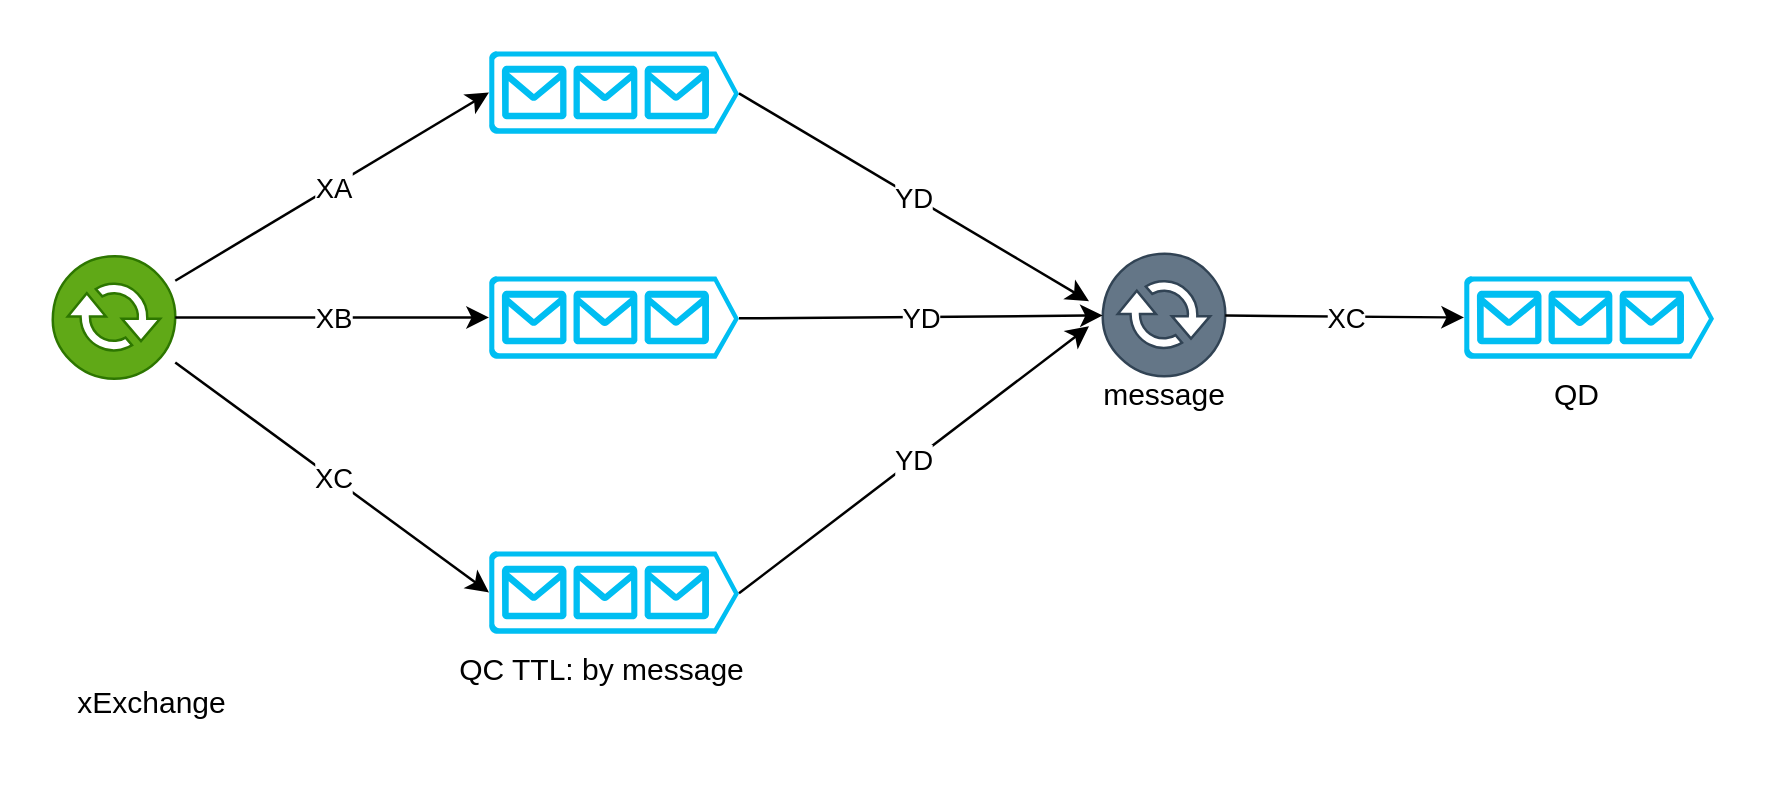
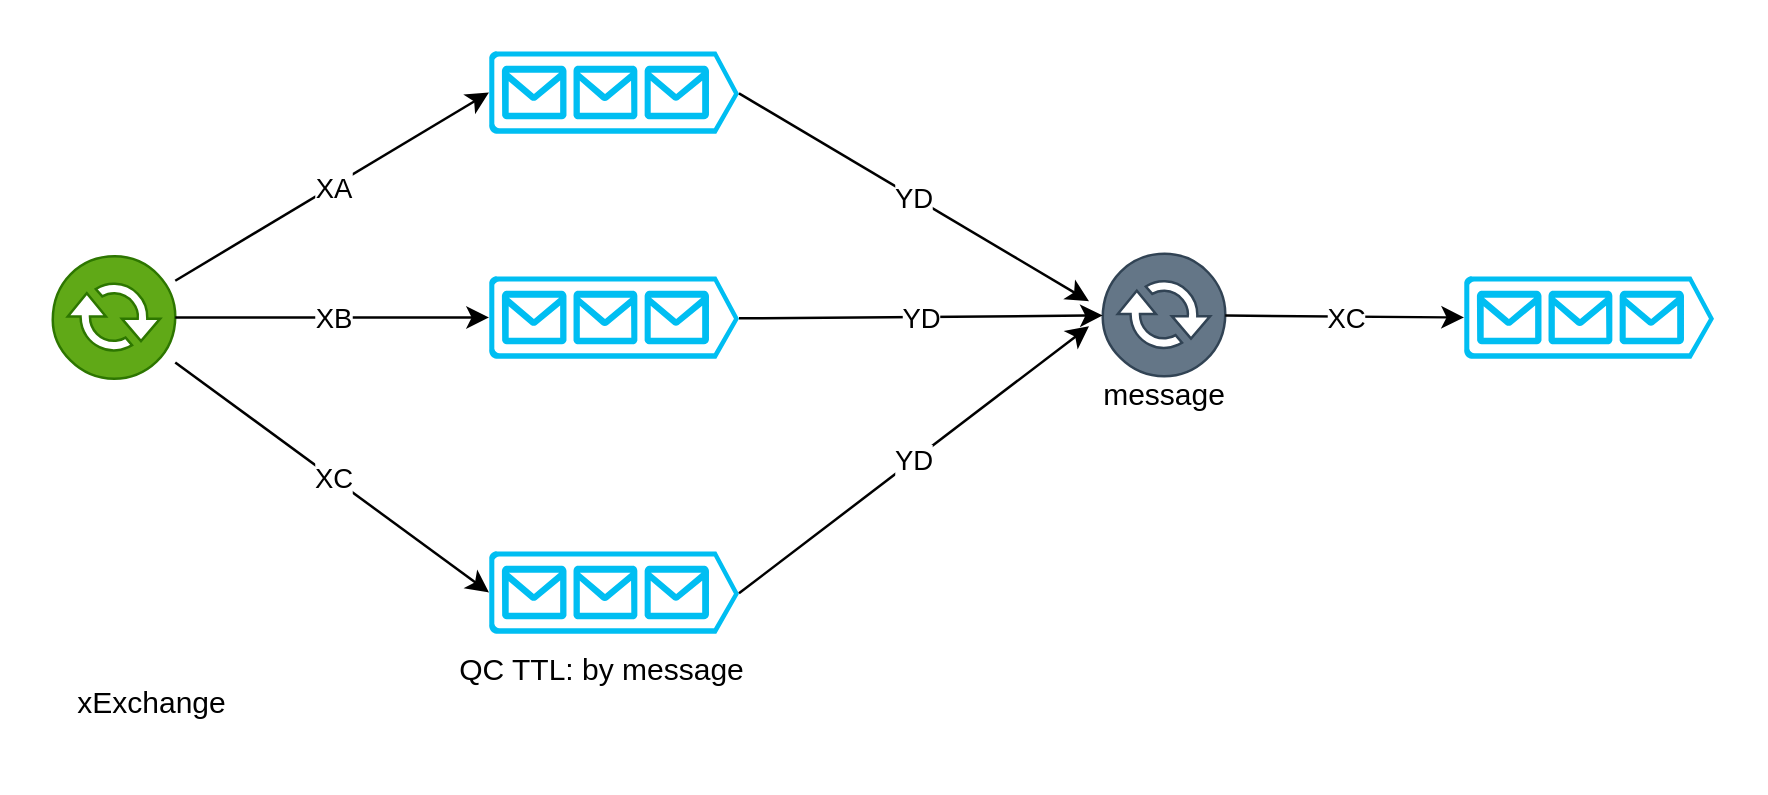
- <mxCell id="15" value="QD" style="text;html=1;align=center;verticalAlign=middle;resizable=0;points=[];autosize=1;strokeColor=none;fillColor=none;rounded=0;" parent="13" vertex="1"><mxGeometry x="25" y="33" width="40" height="30" as="geometry" /></mxCell>
